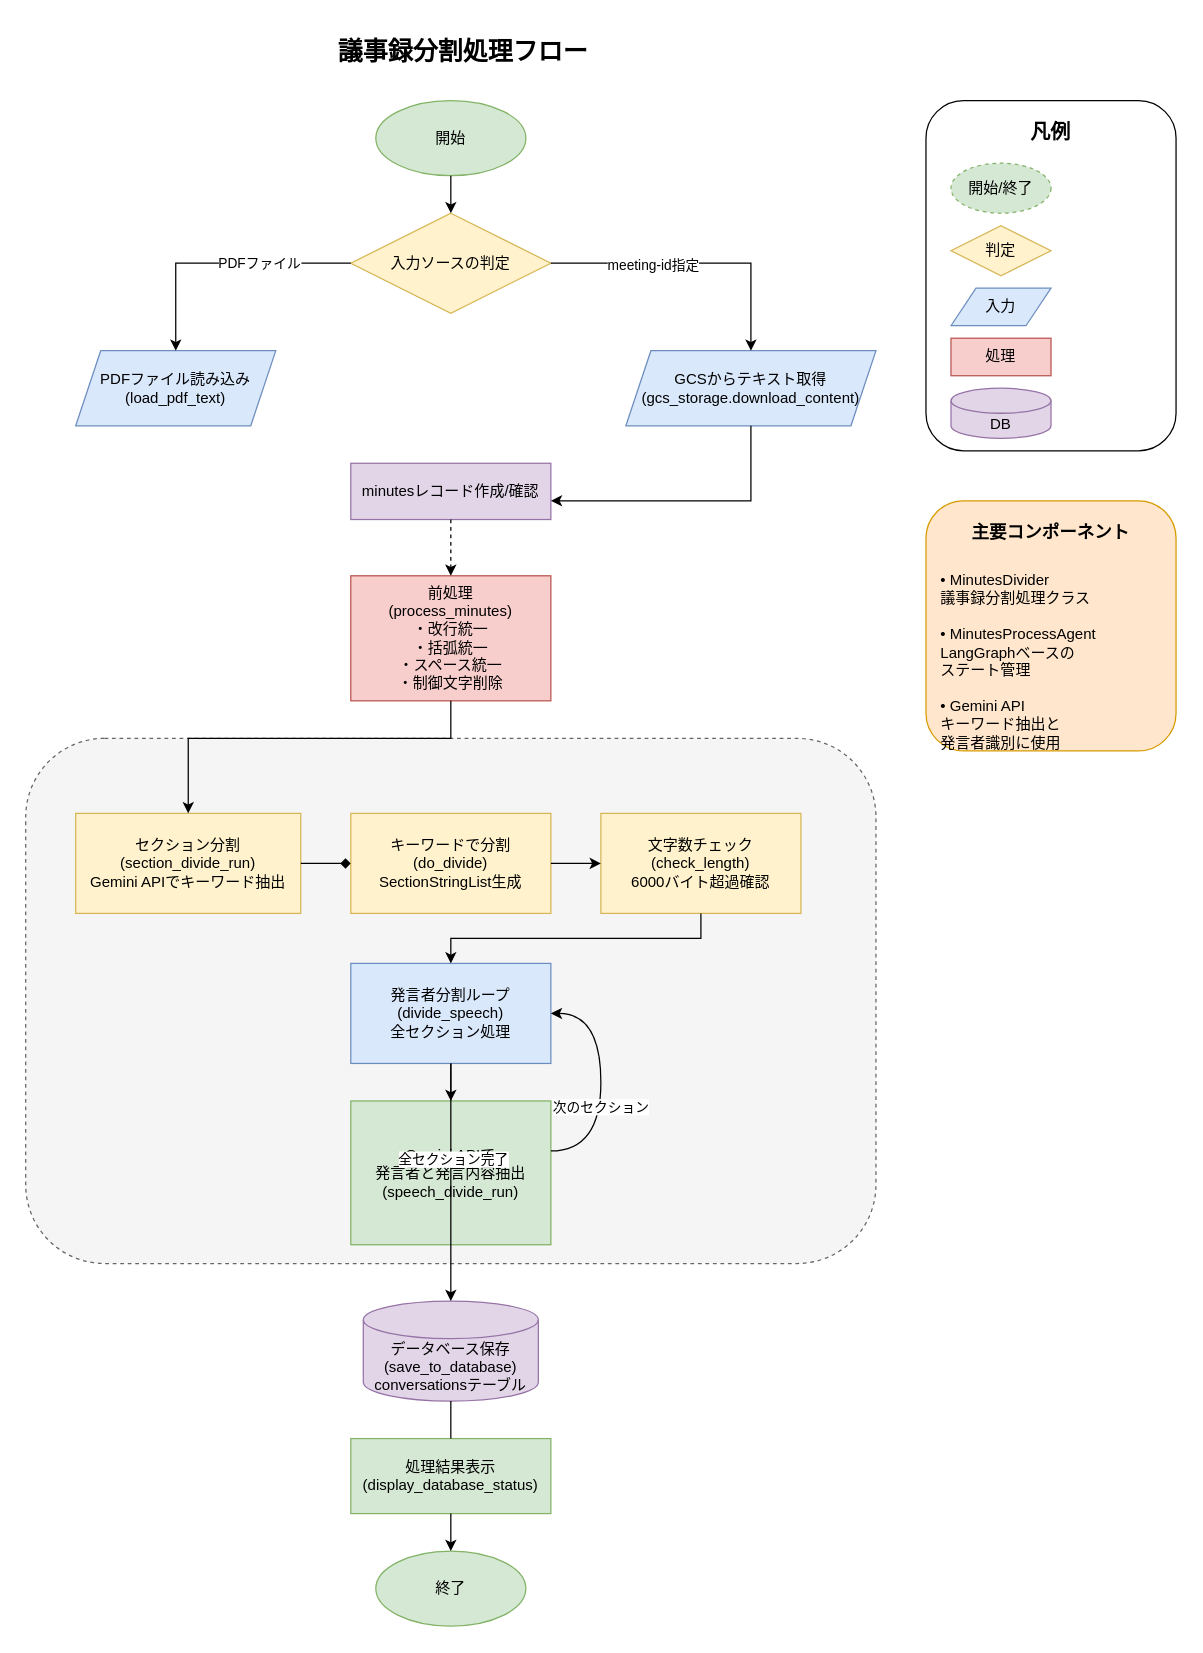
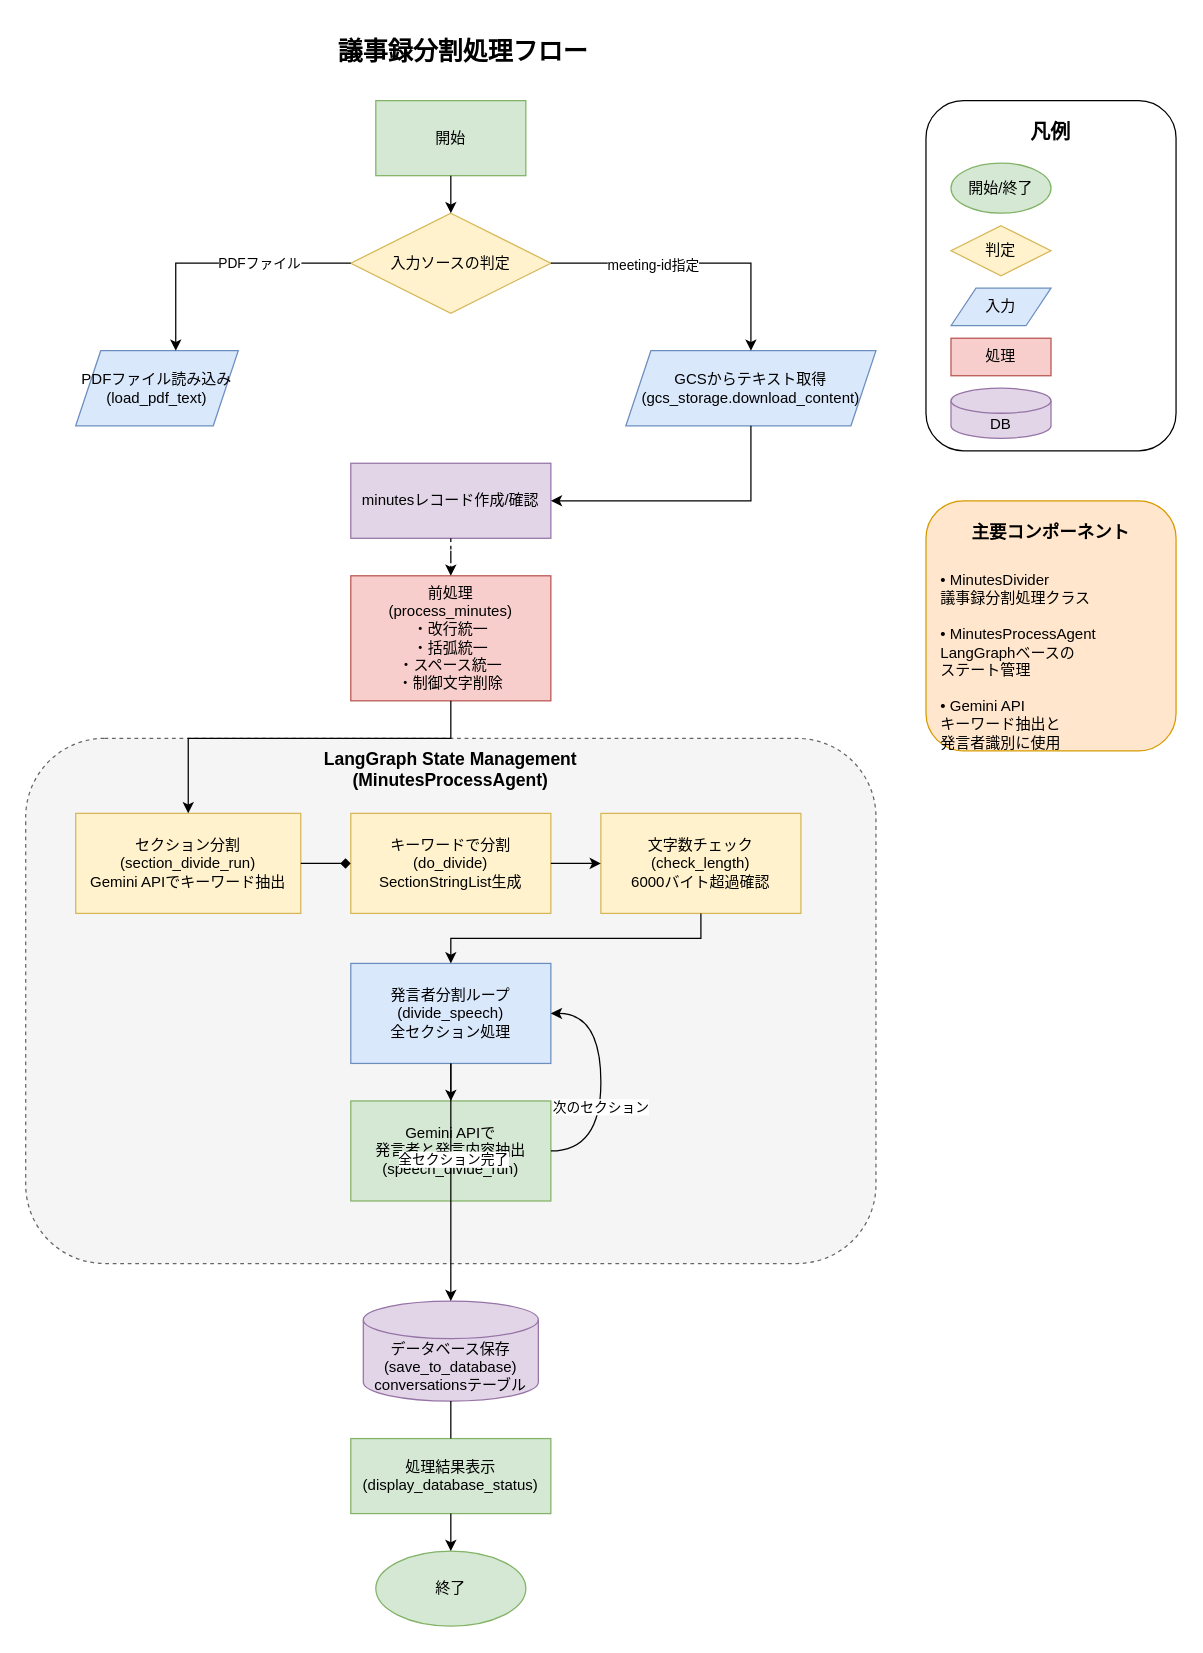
- <mxCell id="3" value="開始" style="ellipse;whiteSpace=wrap;html=1;fillColor=#d5e8d4;strokeColor=#82b366;" vertex="1" parent="1"><mxGeometry x="300" y="80" width="120" height="60" as="geometry" /></mxCell>
+ <mxCell id="3" value="開始" style="whiteSpace=wrap;html=1;fillColor=#d5e8d4;strokeColor=#82b366;rounded=0;" vertex="1" parent="1"><mxGeometry x="300" y="80" width="120" height="60" as="geometry" /></mxCell>
- <mxCell id="39" value="開始/終了" style="ellipse;whiteSpace=wrap;html=1;fillColor=#d5e8d4;strokeColor=#82b366;dashed=1;" vertex="1" parent="1"><mxGeometry x="760" y="130" width="80" height="40" as="geometry" /></mxCell>
+ <mxCell id="39" value="開始/終了" style="ellipse;whiteSpace=wrap;html=1;fillColor=#d5e8d4;strokeColor=#82b366;" vertex="1" parent="1"><mxGeometry x="760" y="130" width="80" height="40" as="geometry" /></mxCell>
- <mxCell id="5" value="PDFファイル読み込み&lt;br&gt;(load_pdf_text)" style="shape=parallelogram;perimeter=parallelogramPerimeter;whiteSpace=wrap;html=1;fixedSize=1;fillColor=#dae8fc;strokeColor=#6c8ebf;" vertex="1" parent="1"><mxGeometry x="60" y="280" width="160" height="60" as="geometry" /></mxCell>
+ <mxCell id="5" value="PDFファイル読み込み&lt;br&gt;(load_pdf_text)" style="shape=parallelogram;perimeter=parallelogramPerimeter;whiteSpace=wrap;html=1;fixedSize=1;fillColor=#dae8fc;strokeColor=#6c8ebf;" vertex="1" parent="1"><mxGeometry x="60" y="280" width="130" height="60" as="geometry" /></mxCell>
- <mxCell id="7" value="minutesレコード作成/確認" style="rounded=0;whiteSpace=wrap;html=1;fillColor=#e1d5e7;strokeColor=#9673a6;" vertex="1" parent="1"><mxGeometry x="280" y="370" width="160" height="45" as="geometry" /></mxCell>
+ <mxCell id="7" value="minutesレコード作成/確認" style="rounded=0;whiteSpace=wrap;html=1;fillColor=#e1d5e7;strokeColor=#9673a6;" vertex="1" parent="1"><mxGeometry x="280" y="370" width="160" height="60" as="geometry" /></mxCell>
+ <mxCell id="10" value="LangGraph State Management (MinutesProcessAgent)" style="text;html=1;align=center;verticalAlign=middle;whiteSpace=wrap;rounded=0;fontSize=14;fontStyle=1;" vertex="1" parent="1"><mxGeometry x="180" y="600" width="360" height="30" as="geometry" /></mxCell>
- <mxCell id="15" value="Gemini APIで&lt;br&gt;発言者と発言内容抽出&lt;br&gt;(speech_divide_run)" style="rounded=0;whiteSpace=wrap;html=1;fillColor=#d5e8d4;strokeColor=#82b366;" vertex="1" parent="1"><mxGeometry x="280" y="880" width="160" height="115" as="geometry" /></mxCell>
+ <mxCell id="15" value="Gemini APIで&lt;br&gt;発言者と発言内容抽出&lt;br&gt;(speech_divide_run)" style="rounded=0;whiteSpace=wrap;html=1;fillColor=#d5e8d4;strokeColor=#82b366;" vertex="1" parent="1"><mxGeometry x="280" y="880" width="160" height="80" as="geometry" /></mxCell>
